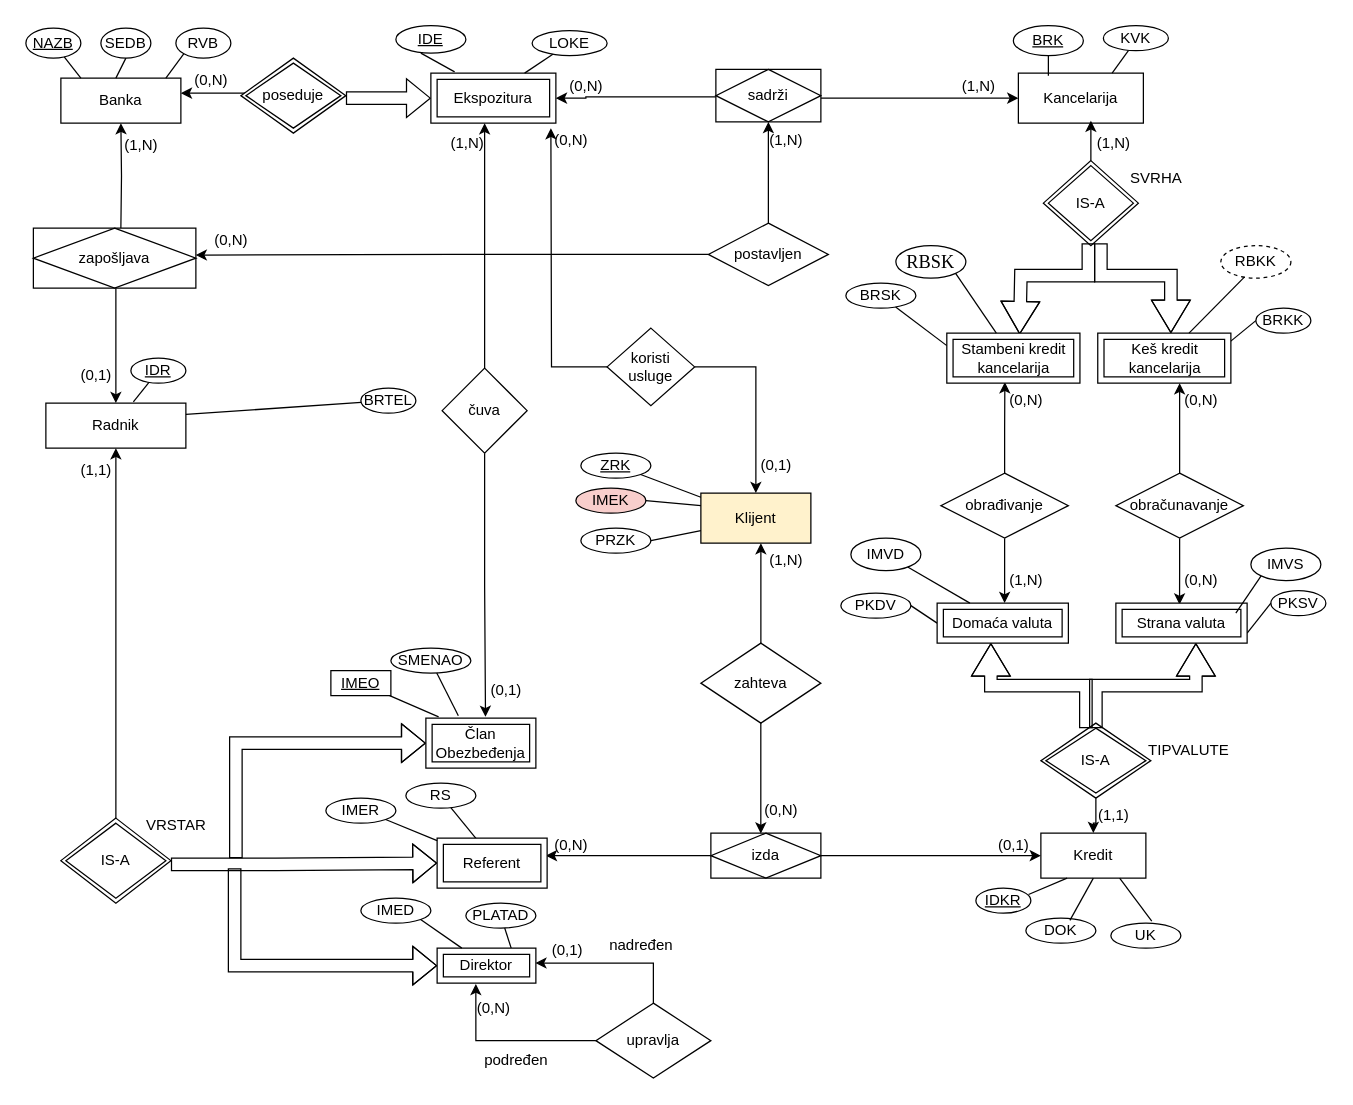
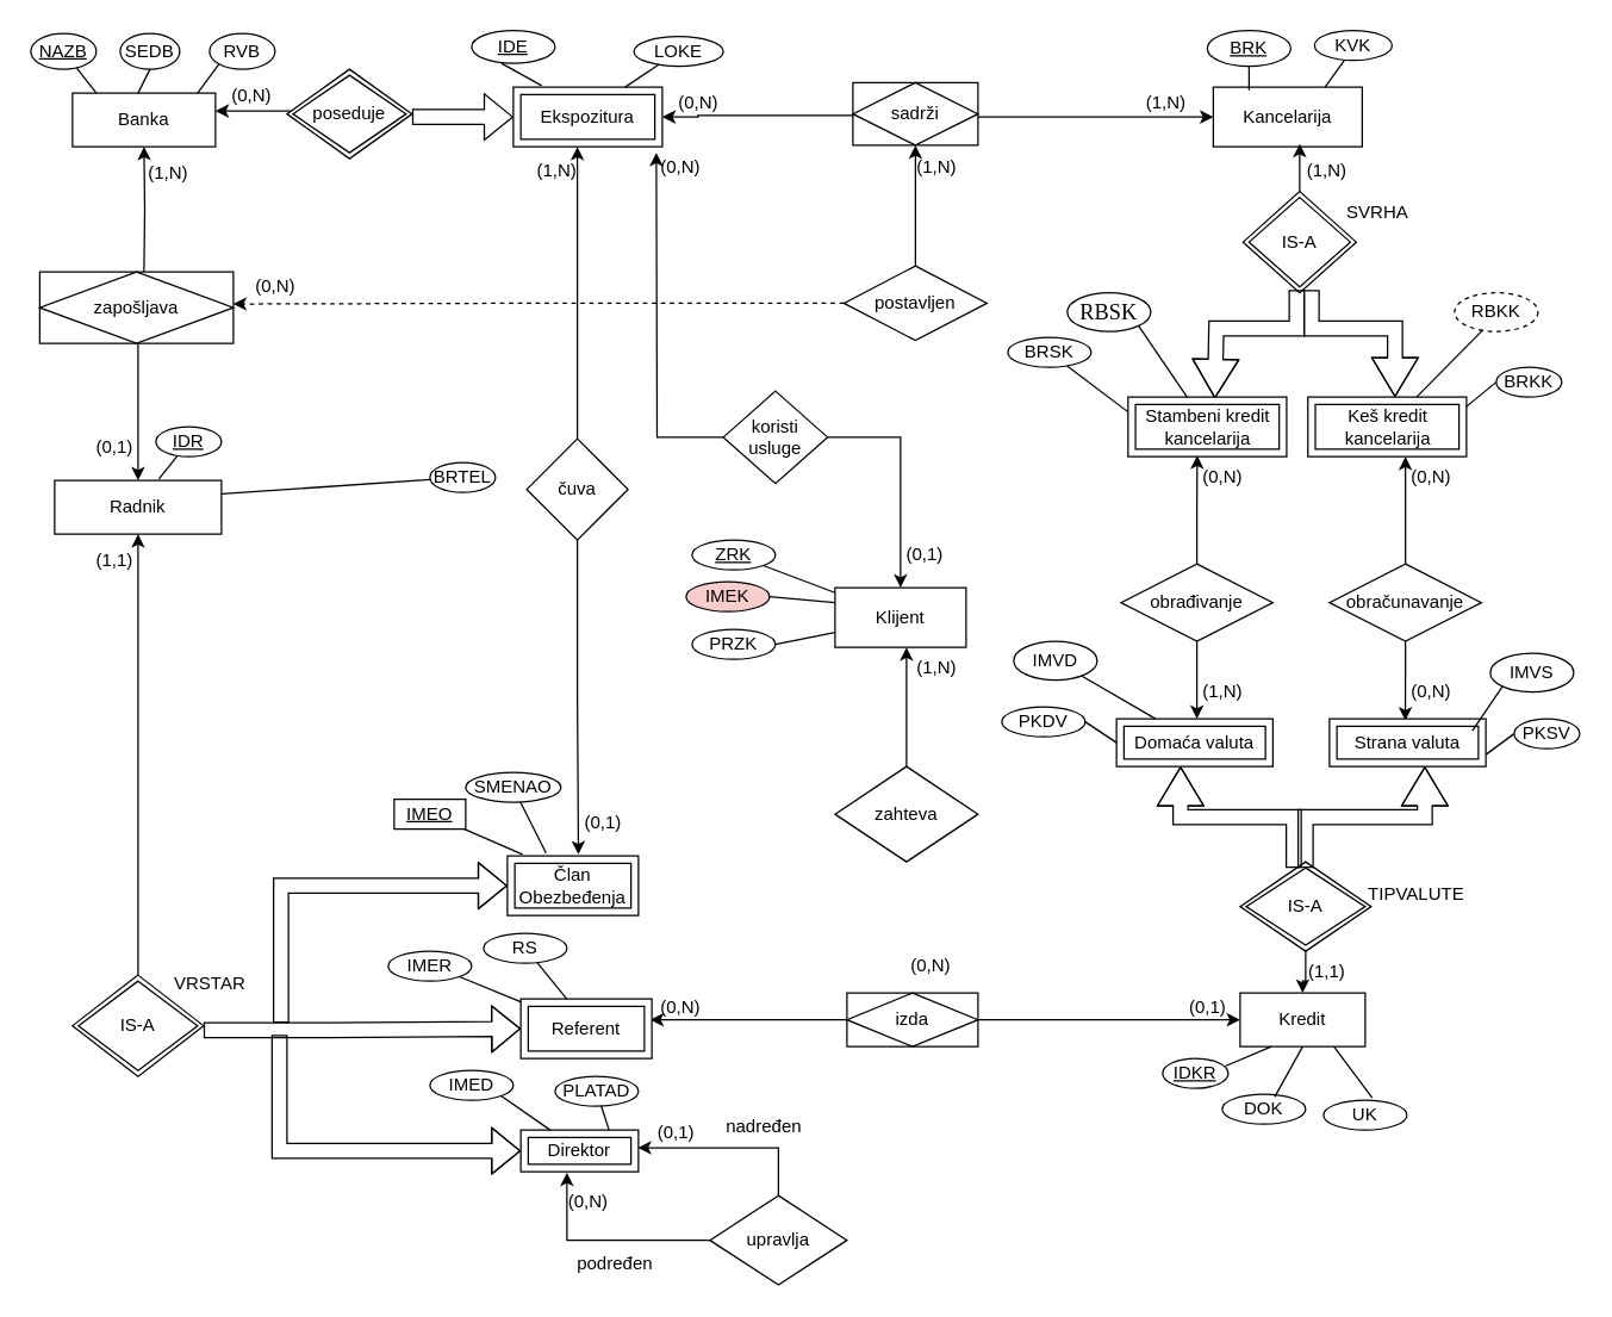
- <mxCell id="47" style="edgeStyle=orthogonalEdgeStyle;rounded=0;orthogonalLoop=1;jettySize=auto;html=1;entryX=0.999;entryY=0.449;entryDx=0;entryDy=0;entryPerimeter=0;" parent="1" source="48" target="37" edge="1"><mxGeometry relative="1" as="geometry"><mxPoint x="164" y="202" as="targetPoint" /><Array as="points" /></mxGeometry></mxCell>
+ <mxCell id="47" style="edgeStyle=orthogonalEdgeStyle;rounded=0;orthogonalLoop=1;jettySize=auto;html=1;entryX=0.999;entryY=0.449;entryDx=0;entryDy=0;entryPerimeter=0;dashed=1;" parent="1" source="48" target="37" edge="1"><mxGeometry relative="1" as="geometry"><mxPoint x="164" y="202" as="targetPoint" /><Array as="points" /></mxGeometry></mxCell>
- <mxCell id="73" value="Klijent" style="whiteSpace=wrap;html=1;fillColor=#fff2cc;" parent="1" vertex="1"><mxGeometry x="560" y="394" width="88" height="40" as="geometry" /></mxCell>
+ <mxCell id="73" value="Klijent" style="whiteSpace=wrap;html=1;" parent="1" vertex="1"><mxGeometry x="560" y="394" width="88" height="40" as="geometry" /></mxCell>
- <mxCell id="90" value="PKSV" style="ellipse;whiteSpace=wrap;html=1;align=center;" parent="1" vertex="1"><mxGeometry x="1016" y="472" width="44" height="20" as="geometry" /></mxCell>
+ <mxCell id="90" value="PKSV" style="ellipse;whiteSpace=wrap;html=1;align=center;" parent="1" vertex="1"><mxGeometry x="1016" y="482" width="44" height="20" as="geometry" /></mxCell>
- <mxCell id="119" style="edgeStyle=orthogonalEdgeStyle;rounded=0;orthogonalLoop=1;jettySize=auto;html=1;entryX=0.454;entryY=0.011;entryDx=0;entryDy=0;entryPerimeter=0;" parent="1" source="120" target="123" edge="1"><mxGeometry relative="1" as="geometry" /></mxCell>
